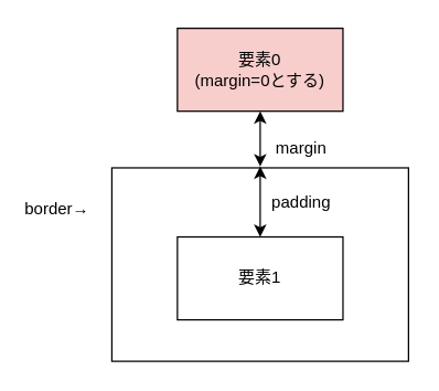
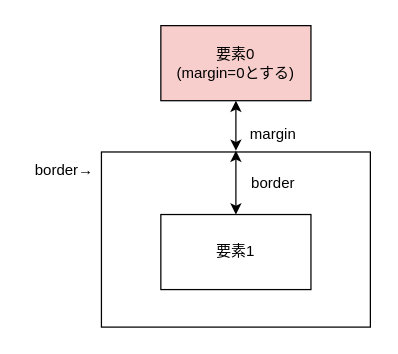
- <mxCell id="6" value="padding" style="text;html=1;align=center;verticalAlign=middle;whiteSpace=wrap;rounded=0;" vertex="1" parent="1"><mxGeometry x="188" y="131" width="60" height="30" as="geometry" /></mxCell>
+ <mxCell id="6" value="border" style="text;html=1;align=center;verticalAlign=middle;whiteSpace=wrap;rounded=0;" vertex="1" parent="1"><mxGeometry x="188" y="131" width="60" height="30" as="geometry" /></mxCell>
- <mxCell id="9" value="border→" style="text;html=1;align=center;verticalAlign=middle;whiteSpace=wrap;rounded=0;" vertex="1" parent="1"><mxGeometry x="10.5" y="136" width="60" height="30" as="geometry" /></mxCell>
+ <mxCell id="9" value="border→" style="text;html=1;align=center;verticalAlign=middle;whiteSpace=wrap;rounded=0;" vertex="1" parent="1"><mxGeometry x="20.5" y="121" width="60" height="30" as="geometry" /></mxCell>
